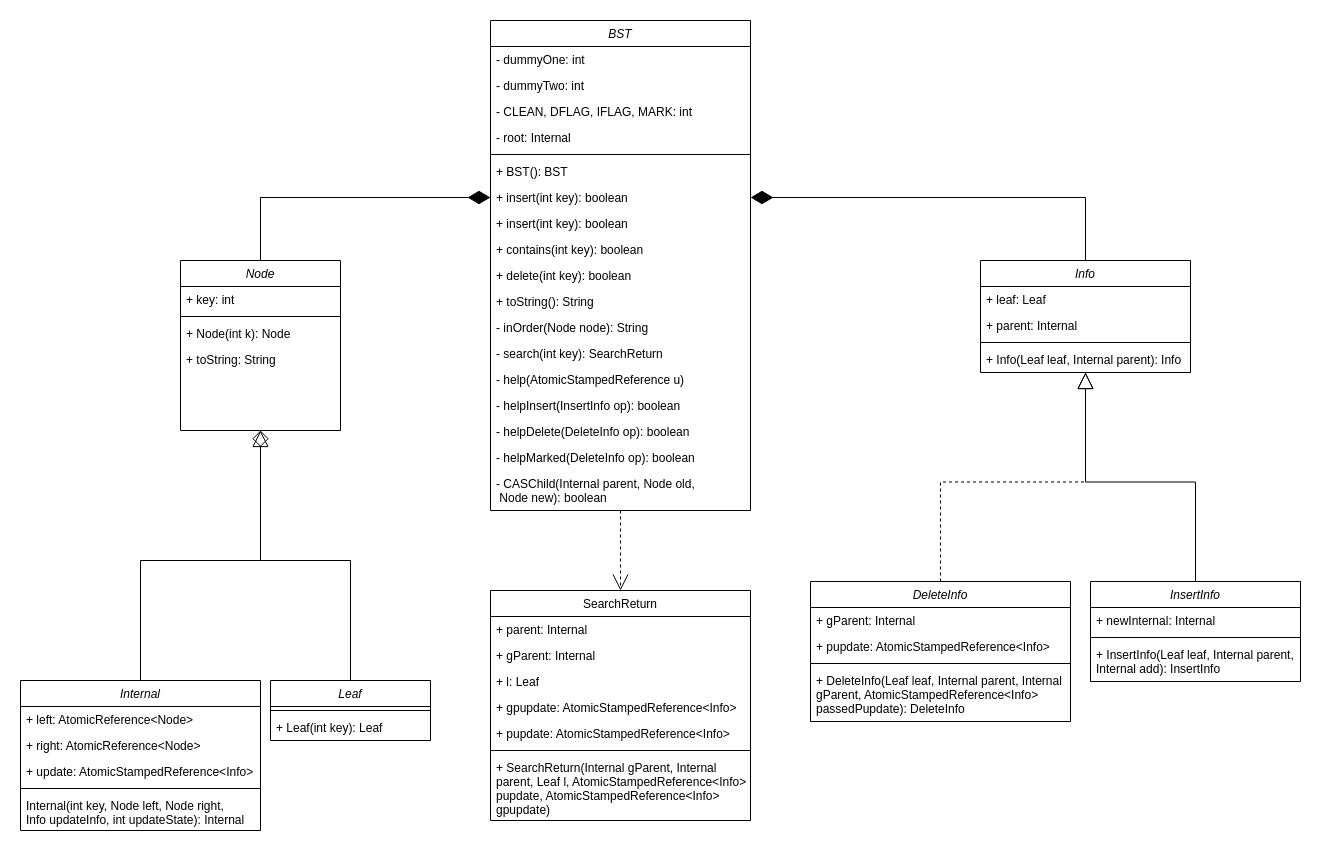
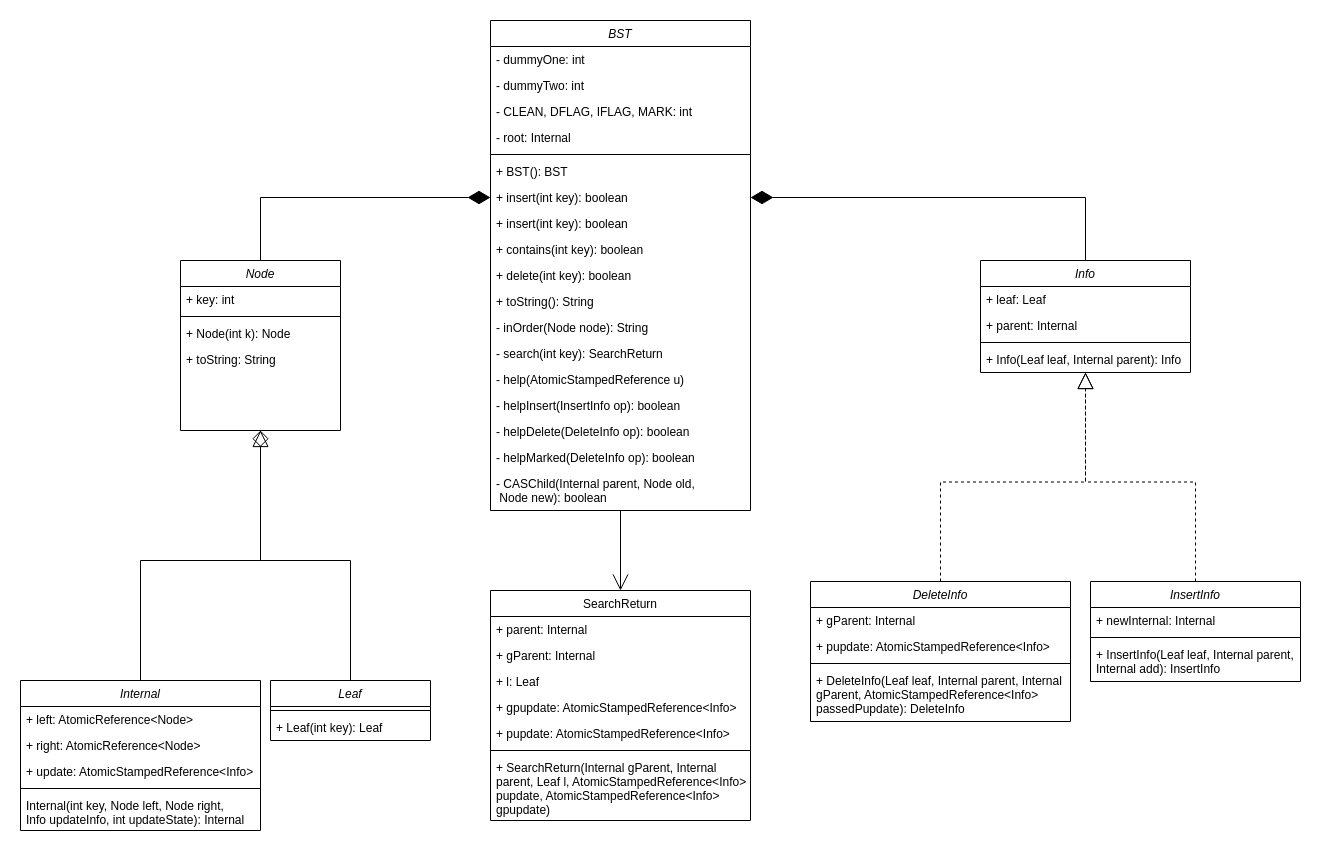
- <mxCell id="5" style="edgeStyle=orthogonalEdgeStyle;rounded=0;orthogonalLoop=1;jettySize=auto;html=1;exitX=0.5;exitY=0;exitDx=0;exitDy=0;entryX=0.5;entryY=1;entryDx=0;entryDy=0;endArrow=block;endFill=0;endSize=14;" edge="1" parent="1" source="52" target="47"><mxGeometry relative="1" as="geometry"><mxPoint x="1090" y="501" as="targetPoint" /></mxGeometry></mxCell>
+ <mxCell id="5" style="edgeStyle=orthogonalEdgeStyle;rounded=0;orthogonalLoop=1;jettySize=auto;html=1;exitX=0.5;exitY=0;exitDx=0;exitDy=0;entryX=0.5;entryY=1;entryDx=0;entryDy=0;endArrow=block;endFill=0;endSize=14;dashed=1;" edge="1" parent="1" source="52" target="47"><mxGeometry relative="1" as="geometry"><mxPoint x="1090" y="501" as="targetPoint" /></mxGeometry></mxCell>
- <mxCell id="6" style="edgeStyle=orthogonalEdgeStyle;rounded=0;orthogonalLoop=1;jettySize=auto;html=1;exitX=0.5;exitY=1;exitDx=0;exitDy=0;entryX=0.5;entryY=0;entryDx=0;entryDy=0;startArrow=none;startFill=0;startSize=20;endArrow=open;endFill=0;endSize=14;dashed=1;" edge="1" parent="1" source="7" target="56"><mxGeometry relative="1" as="geometry" /></mxCell>
+ <mxCell id="6" style="edgeStyle=orthogonalEdgeStyle;rounded=0;orthogonalLoop=1;jettySize=auto;html=1;exitX=0.5;exitY=1;exitDx=0;exitDy=0;entryX=0.5;entryY=0;entryDx=0;entryDy=0;startArrow=none;startFill=0;startSize=20;endArrow=open;endFill=0;endSize=14;" edge="1" parent="1" source="7" target="56"><mxGeometry relative="1" as="geometry" /></mxCell>
